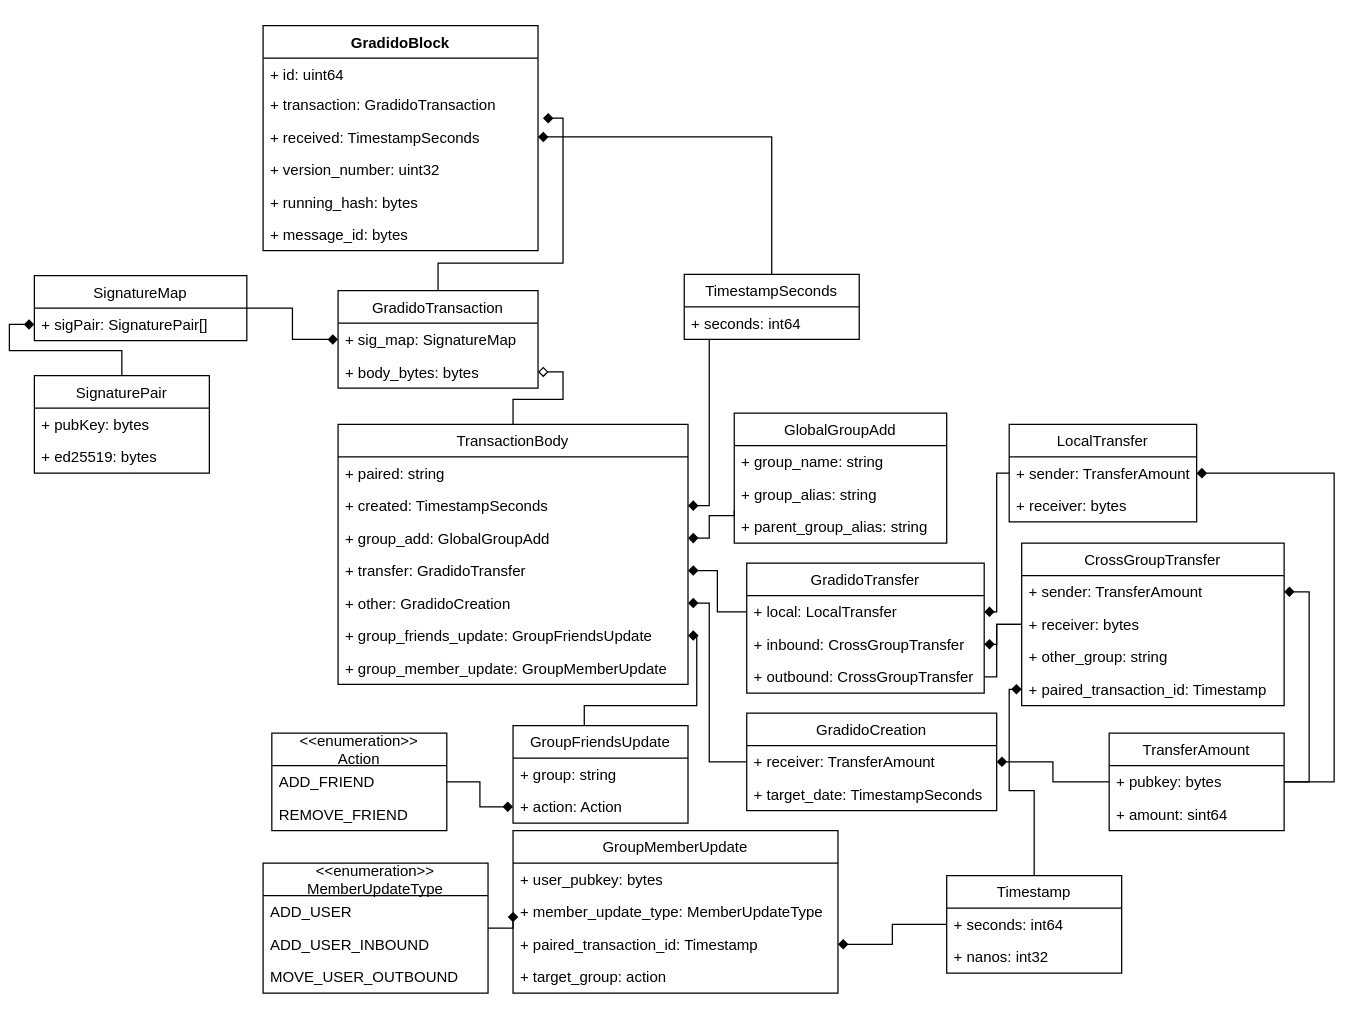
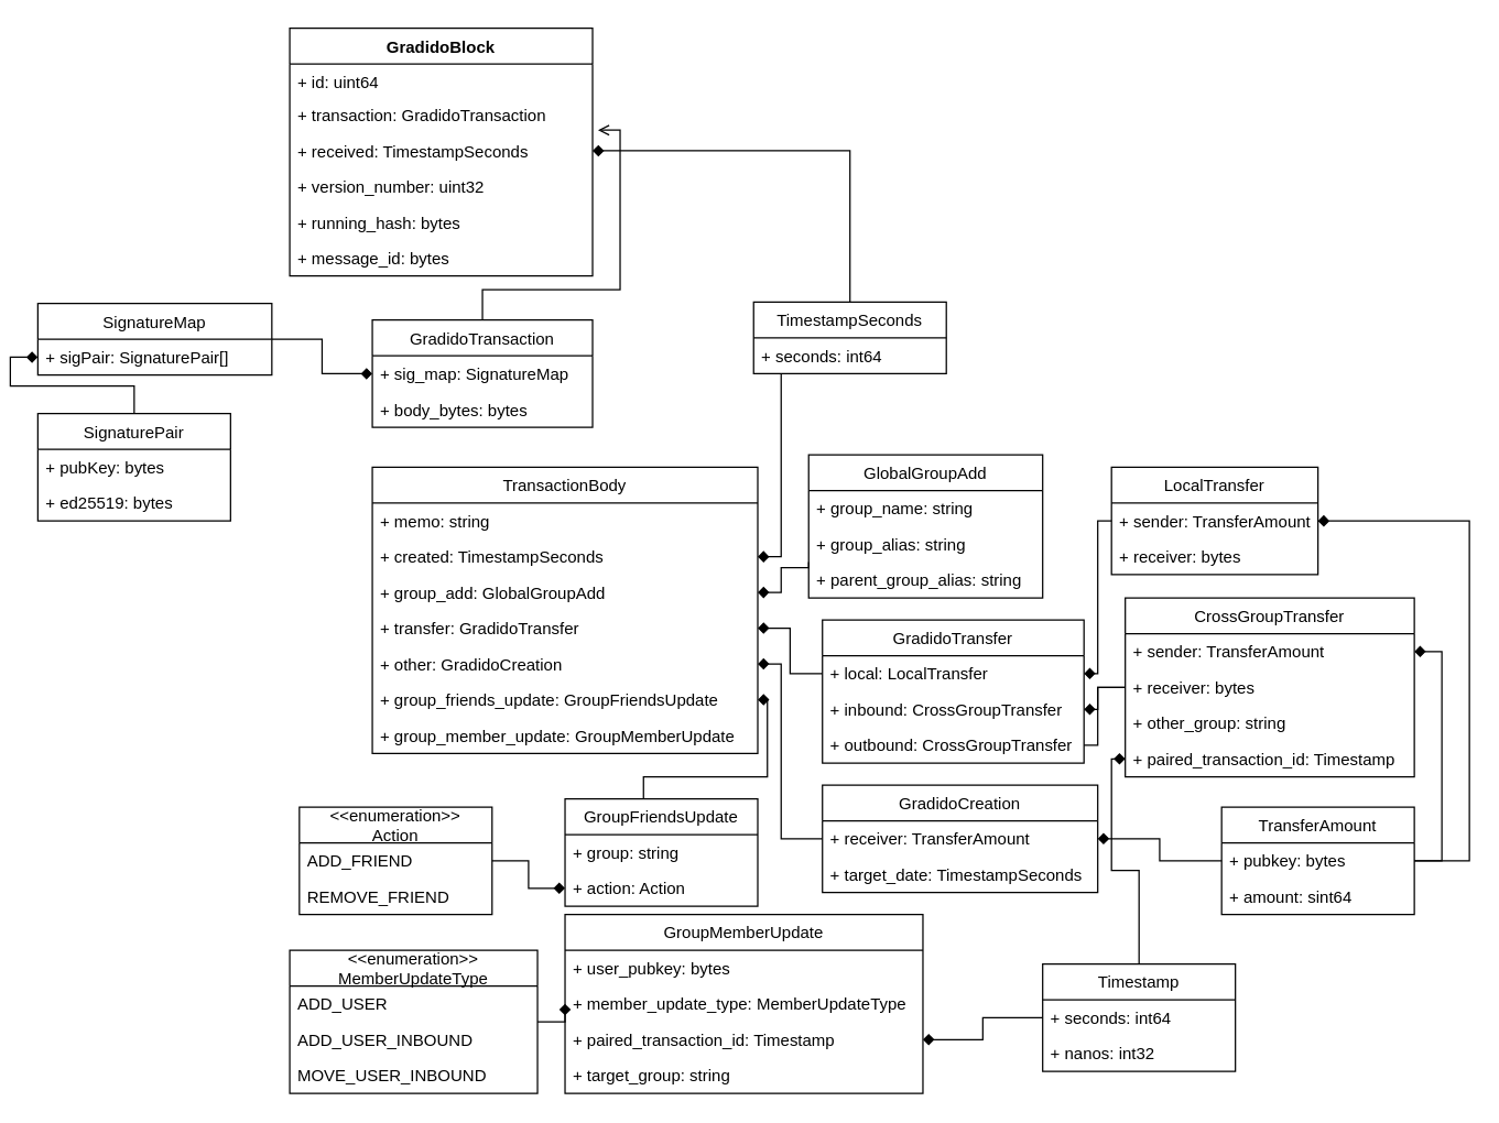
- <mxCell id="9" style="edgeStyle=orthogonalEdgeStyle;rounded=0;orthogonalLoop=1;jettySize=auto;html=1;entryX=1.018;entryY=0.923;entryDx=0;entryDy=0;entryPerimeter=0;endArrow=diamond;endFill=1;strokeColor=#000000;" parent="1" source="10" target="4" edge="1"><mxGeometry relative="1" as="geometry"><Array as="points"><mxPoint x="343" y="210" /><mxPoint x="443" y="210" /><mxPoint x="443" y="94" /></Array></mxGeometry></mxCell>
+ <mxCell id="9" style="edgeStyle=orthogonalEdgeStyle;rounded=0;orthogonalLoop=1;jettySize=auto;html=1;entryX=1.018;entryY=0.923;entryDx=0;entryDy=0;entryPerimeter=0;endArrow=open;endFill=1;strokeColor=#000000;" parent="1" source="10" target="4" edge="1"><mxGeometry relative="1" as="geometry"><Array as="points"><mxPoint x="343" y="210" /><mxPoint x="443" y="210" /><mxPoint x="443" y="94" /></Array></mxGeometry></mxCell>
- <mxCell id="24" value="" style="edgeStyle=orthogonalEdgeStyle;rounded=0;orthogonalLoop=1;jettySize=auto;html=1;endArrow=diamond;endFill=0;strokeColor=#000000;" parent="1" source="25" target="12" edge="1"><mxGeometry relative="1" as="geometry"><mxPoint x="183" y="430" as="targetPoint" /></mxGeometry></mxCell>
- <mxCell id="26" value="+ paired: string&#10;" style="text;strokeColor=none;fillColor=none;align=left;verticalAlign=top;spacingLeft=4;spacingRight=4;overflow=hidden;rotatable=0;points=[[0,0.5],[1,0.5]];portConstraint=eastwest;" parent="25" vertex="1"><mxGeometry y="26" width="280" height="26" as="geometry" /></mxCell>
+ <mxCell id="26" value="+ memo: string&#10;" style="text;strokeColor=none;fillColor=none;align=left;verticalAlign=top;spacingLeft=4;spacingRight=4;overflow=hidden;rotatable=0;points=[[0,0.5],[1,0.5]];portConstraint=eastwest;" parent="25" vertex="1"><mxGeometry y="26" width="280" height="26" as="geometry" /></mxCell>
- <mxCell id="84" value="MOVE_USER_OUTBOUND" style="text;strokeColor=none;fillColor=none;align=left;verticalAlign=top;spacingLeft=4;spacingRight=4;overflow=hidden;rotatable=0;points=[[0,0.5],[1,0.5]];portConstraint=eastwest;" parent="81" vertex="1"><mxGeometry y="78" width="180" height="26" as="geometry" /></mxCell>
+ <mxCell id="84" value="MOVE_USER_INBOUND" style="text;strokeColor=none;fillColor=none;align=left;verticalAlign=top;spacingLeft=4;spacingRight=4;overflow=hidden;rotatable=0;points=[[0,0.5],[1,0.5]];portConstraint=eastwest;" parent="81" vertex="1"><mxGeometry y="78" width="180" height="26" as="geometry" /></mxCell>
- <mxCell id="79" value="+ target_group: action" style="text;strokeColor=none;fillColor=none;align=left;verticalAlign=top;spacingLeft=4;spacingRight=4;overflow=hidden;rotatable=0;points=[[0,0.5],[1,0.5]];portConstraint=eastwest;rounded=0;shadow=0;glass=0;labelBackgroundColor=none;html=0;" parent="75" vertex="1"><mxGeometry y="104" width="260" height="26" as="geometry" /></mxCell>
+ <mxCell id="79" value="+ target_group: string" style="text;strokeColor=none;fillColor=none;align=left;verticalAlign=top;spacingLeft=4;spacingRight=4;overflow=hidden;rotatable=0;points=[[0,0.5],[1,0.5]];portConstraint=eastwest;rounded=0;shadow=0;glass=0;labelBackgroundColor=none;html=0;" parent="75" vertex="1"><mxGeometry y="104" width="260" height="26" as="geometry" /></mxCell>
